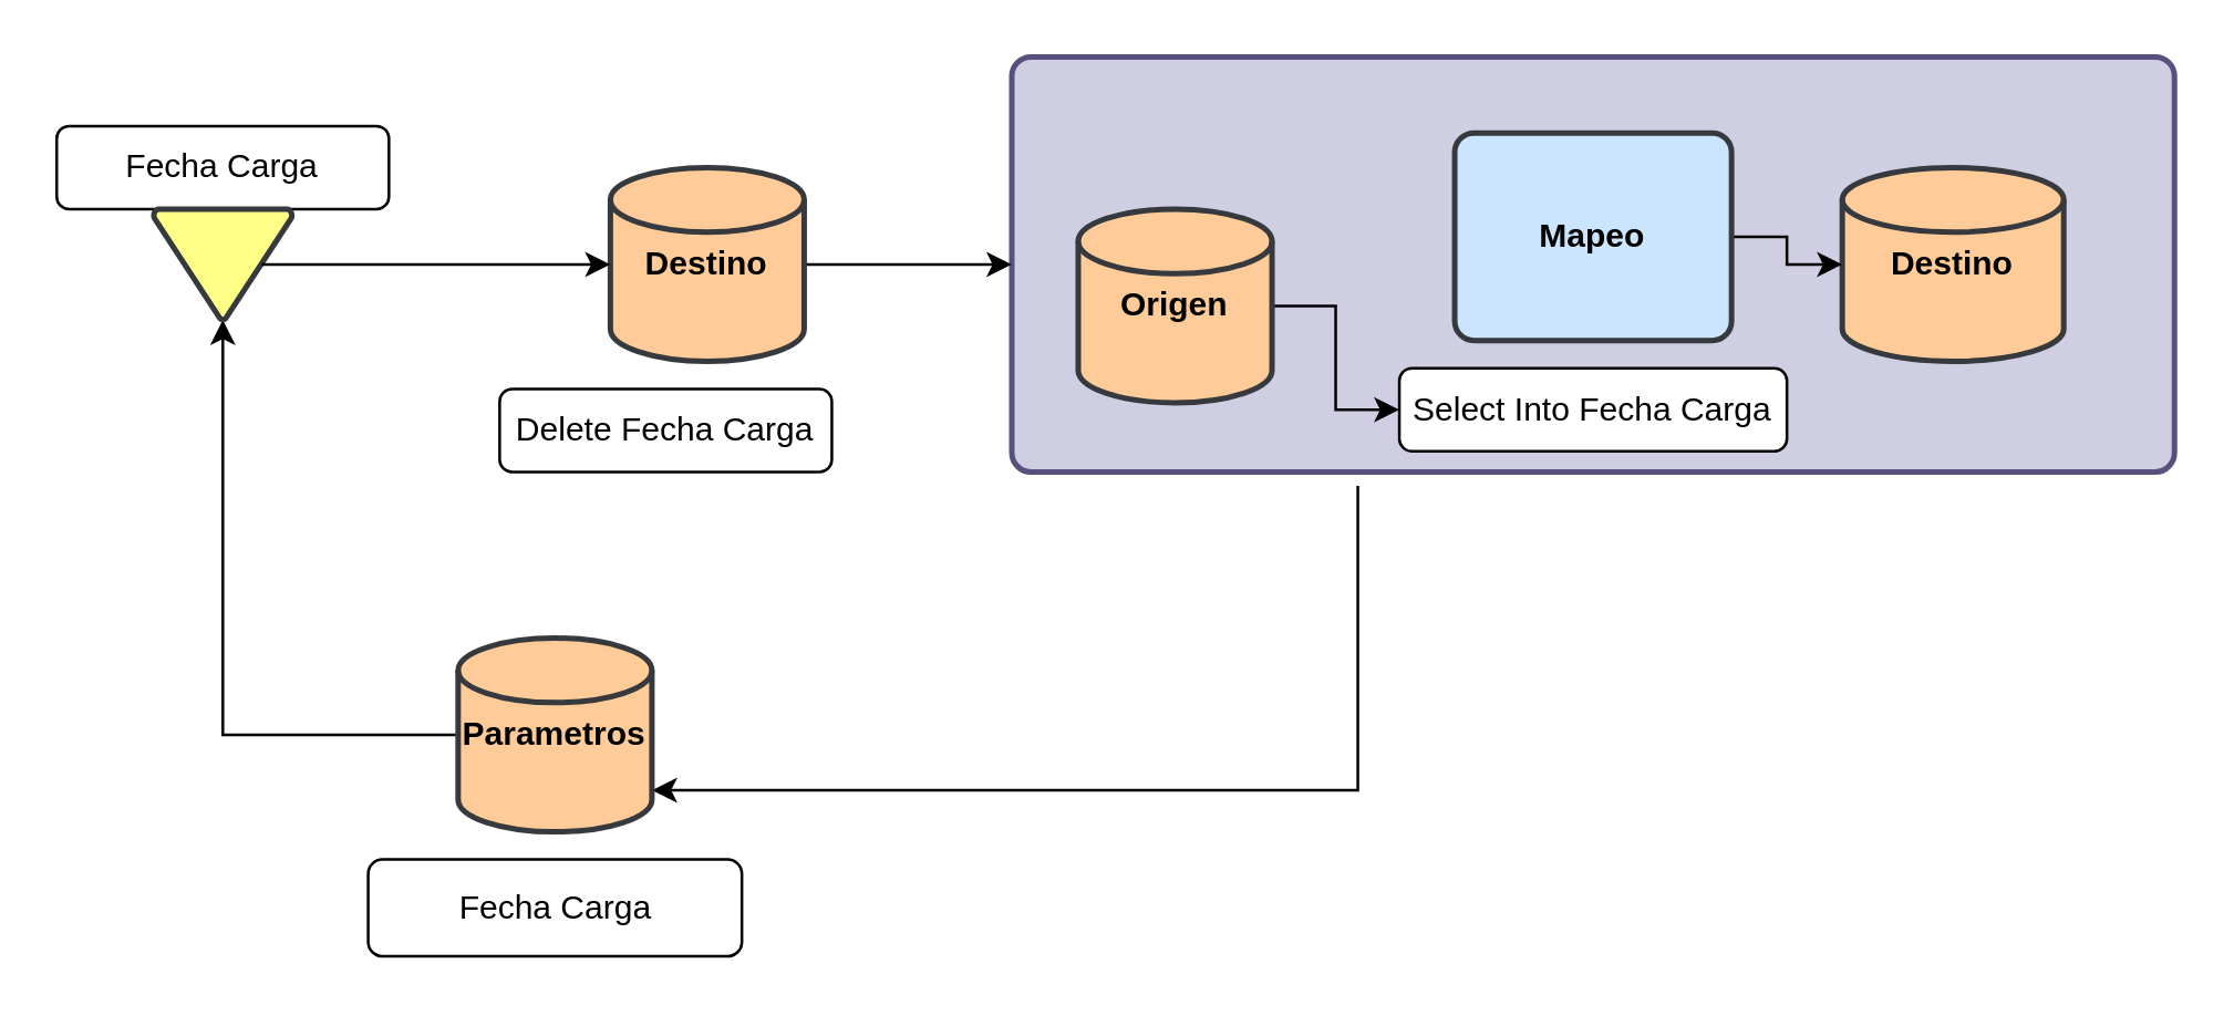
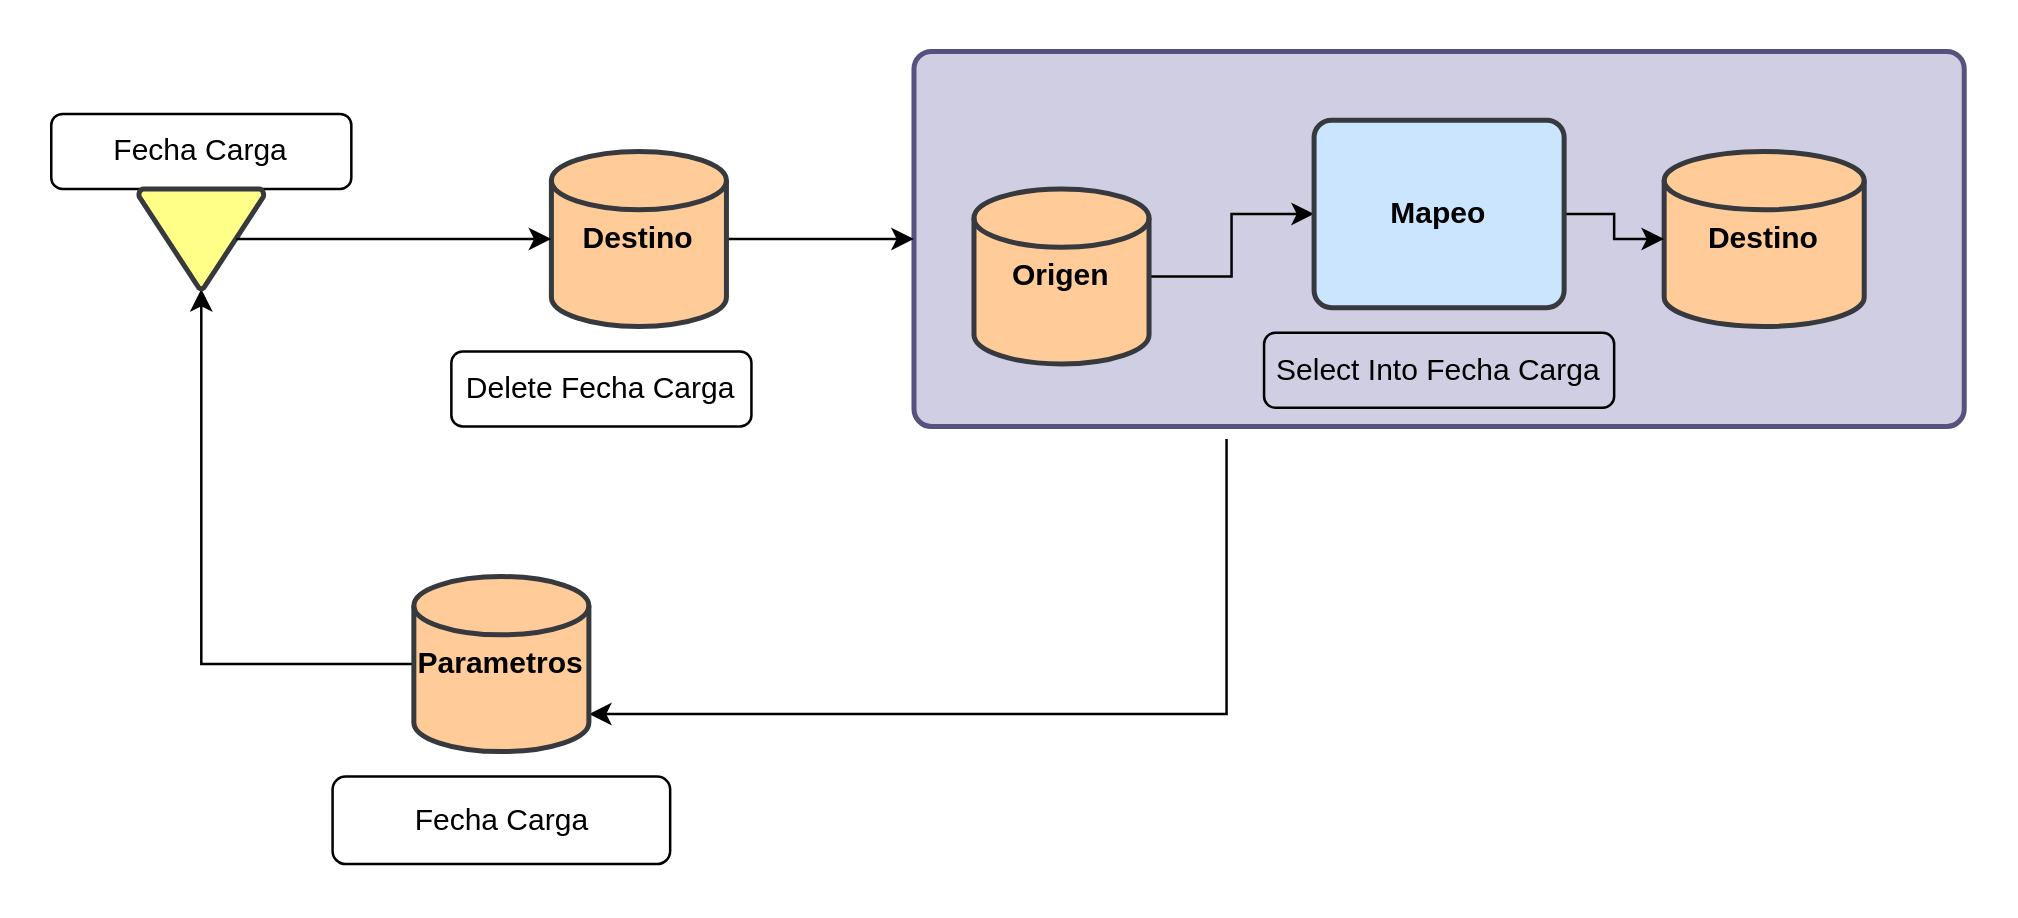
- <mxCell id="4" value="" style="edgeStyle=orthogonalEdgeStyle;rounded=0;orthogonalLoop=1;jettySize=auto;html=1;" edge="1" parent="1" source="5" target="17"><mxGeometry relative="1" as="geometry" /></mxCell>
+ <mxCell id="4" value="" style="edgeStyle=orthogonalEdgeStyle;rounded=0;orthogonalLoop=1;jettySize=auto;html=1;" edge="1" parent="1" source="5" target="8"><mxGeometry relative="1" as="geometry" /></mxCell>
- <mxCell id="17" value="Select Into Fecha Carga" style="rounded=1;whiteSpace=wrap;html=1;" vertex="1" parent="1"><mxGeometry x="505" y="132.5" width="140" height="30" as="geometry" /></mxCell>
+ <mxCell id="17" value="Select Into Fecha Carga" style="rounded=1;whiteSpace=wrap;html=1;fillColor=#d0cee2;" vertex="1" parent="1"><mxGeometry x="505" y="132.5" width="140" height="30" as="geometry" /></mxCell>
